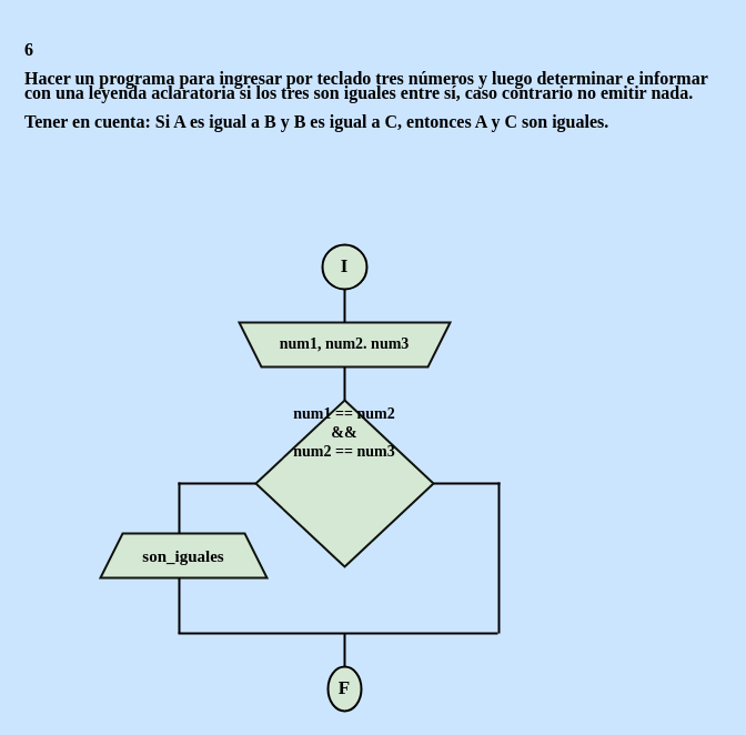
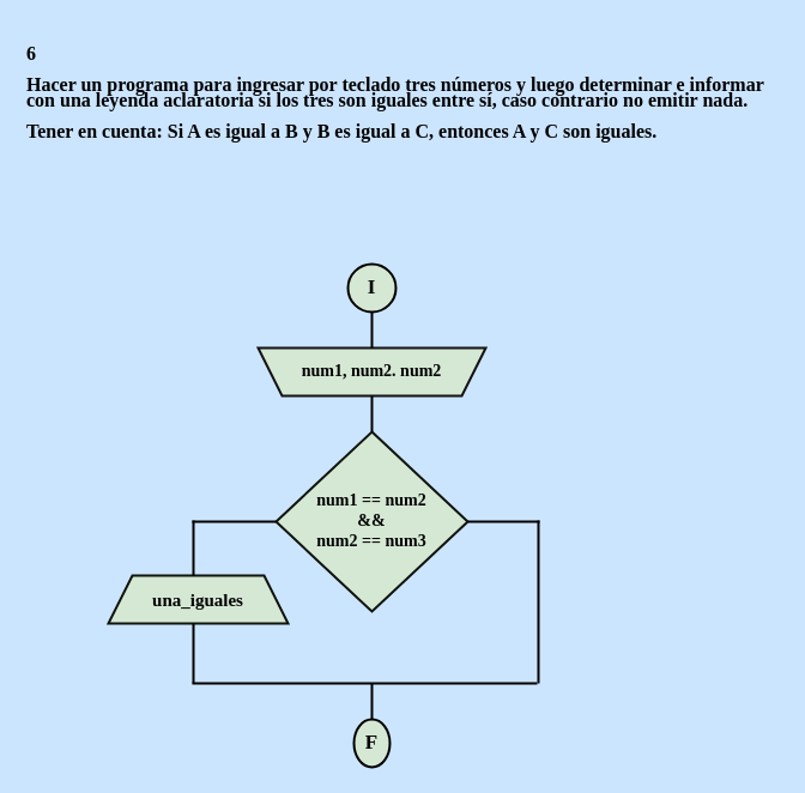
- <mxCell id="5" value="&lt;font face=&quot;Comic Sans MS&quot; color=&quot;#000000&quot;&gt;&lt;span style=&quot;font-size: 14px;&quot;&gt;&lt;b&gt;num1, num2. num3&lt;/b&gt;&lt;/span&gt;&lt;/font&gt;" style="text;strokeColor=none;align=center;fillColor=none;html=1;verticalAlign=middle;whiteSpace=wrap;rounded=0;fontFamily=Architects Daughter;fontSource=https%3A%2F%2Ffonts.googleapis.com%2Fcss%3Ffamily%3DArchitects%2BDaughter;aspect=fixed;" vertex="1" parent="4"><mxGeometry x="25" width="140" height="40" as="geometry" /></mxCell>
+ <mxCell id="5" value="&lt;font face=&quot;Comic Sans MS&quot; color=&quot;#000000&quot;&gt;&lt;span style=&quot;font-size: 14px;&quot;&gt;&lt;b&gt;num1, num2. num2&lt;/b&gt;&lt;/span&gt;&lt;/font&gt;" style="text;strokeColor=none;align=center;fillColor=none;html=1;verticalAlign=middle;whiteSpace=wrap;rounded=0;fontFamily=Architects Daughter;fontSource=https%3A%2F%2Ffonts.googleapis.com%2Fcss%3Ffamily%3DArchitects%2BDaughter;aspect=fixed;" vertex="1" parent="4"><mxGeometry x="25" width="140" height="40" as="geometry" /></mxCell>
- <mxCell id="14" value="&lt;b&gt;&lt;font color=&quot;#000000&quot; style=&quot;font-size: 14px;&quot; face=&quot;Comic Sans MS&quot;&gt;num1 == num2&lt;/font&gt;&lt;/b&gt;&lt;div&gt;&lt;b&gt;&lt;font color=&quot;#000000&quot; style=&quot;font-size: 14px;&quot; face=&quot;Comic Sans MS&quot;&gt;&amp;amp;&amp;amp;&lt;/font&gt;&lt;/b&gt;&lt;/div&gt;&lt;div&gt;&lt;b&gt;&lt;font color=&quot;#000000&quot; style=&quot;font-size: 14px;&quot; face=&quot;Comic Sans MS&quot;&gt;num2 == num3&lt;/font&gt;&lt;/b&gt;&lt;/div&gt;" style="text;strokeColor=none;align=center;fillColor=none;html=1;verticalAlign=middle;whiteSpace=wrap;rounded=0;fontFamily=Architects Daughter;fontSource=https%3A%2F%2Ffonts.googleapis.com%2Fcss%3Ffamily%3DArchitects%2BDaughter;aspect=fixed;" vertex="1" parent="12"><mxGeometry x="15" y="10" width="130" height="40" as="geometry" /></mxCell>
+ <mxCell id="14" value="&lt;b&gt;&lt;font color=&quot;#000000&quot; style=&quot;font-size: 14px;&quot; face=&quot;Comic Sans MS&quot;&gt;num1 == num2&lt;/font&gt;&lt;/b&gt;&lt;div&gt;&lt;b&gt;&lt;font color=&quot;#000000&quot; style=&quot;font-size: 14px;&quot; face=&quot;Comic Sans MS&quot;&gt;&amp;amp;&amp;amp;&lt;/font&gt;&lt;/b&gt;&lt;/div&gt;&lt;div&gt;&lt;b&gt;&lt;font color=&quot;#000000&quot; style=&quot;font-size: 14px;&quot; face=&quot;Comic Sans MS&quot;&gt;num2 == num3&lt;/font&gt;&lt;/b&gt;&lt;/div&gt;" style="text;strokeColor=none;align=center;fillColor=none;html=1;verticalAlign=middle;whiteSpace=wrap;rounded=0;fontFamily=Architects Daughter;fontSource=https%3A%2F%2Ffonts.googleapis.com%2Fcss%3Ffamily%3DArchitects%2BDaughter;aspect=fixed;" vertex="1" parent="12"><mxGeometry x="15" y="55" width="130" height="40" as="geometry" /></mxCell>
- <mxCell id="17" value="&lt;font face=&quot;Comic Sans MS&quot; color=&quot;#000000&quot;&gt;&lt;span style=&quot;font-size: 15px;&quot;&gt;&lt;b&gt;son_iguales&lt;/b&gt;&lt;/span&gt;&lt;/font&gt;" style="text;strokeColor=none;align=center;fillColor=none;html=1;verticalAlign=middle;whiteSpace=wrap;rounded=0;fontFamily=Architects Daughter;fontSource=https%3A%2F%2Ffonts.googleapis.com%2Fcss%3Ffamily%3DArchitects%2BDaughter;aspect=fixed;" vertex="1" parent="15"><mxGeometry x="25" width="100" height="40" as="geometry" /></mxCell>
+ <mxCell id="17" value="&lt;font face=&quot;Comic Sans MS&quot; color=&quot;#000000&quot;&gt;&lt;span style=&quot;font-size: 15px;&quot;&gt;&lt;b&gt;una_iguales&lt;/b&gt;&lt;/span&gt;&lt;/font&gt;" style="text;strokeColor=none;align=center;fillColor=none;html=1;verticalAlign=middle;whiteSpace=wrap;rounded=0;fontFamily=Architects Daughter;fontSource=https%3A%2F%2Ffonts.googleapis.com%2Fcss%3Ffamily%3DArchitects%2BDaughter;aspect=fixed;" vertex="1" parent="15"><mxGeometry x="25" width="100" height="40" as="geometry" /></mxCell>
